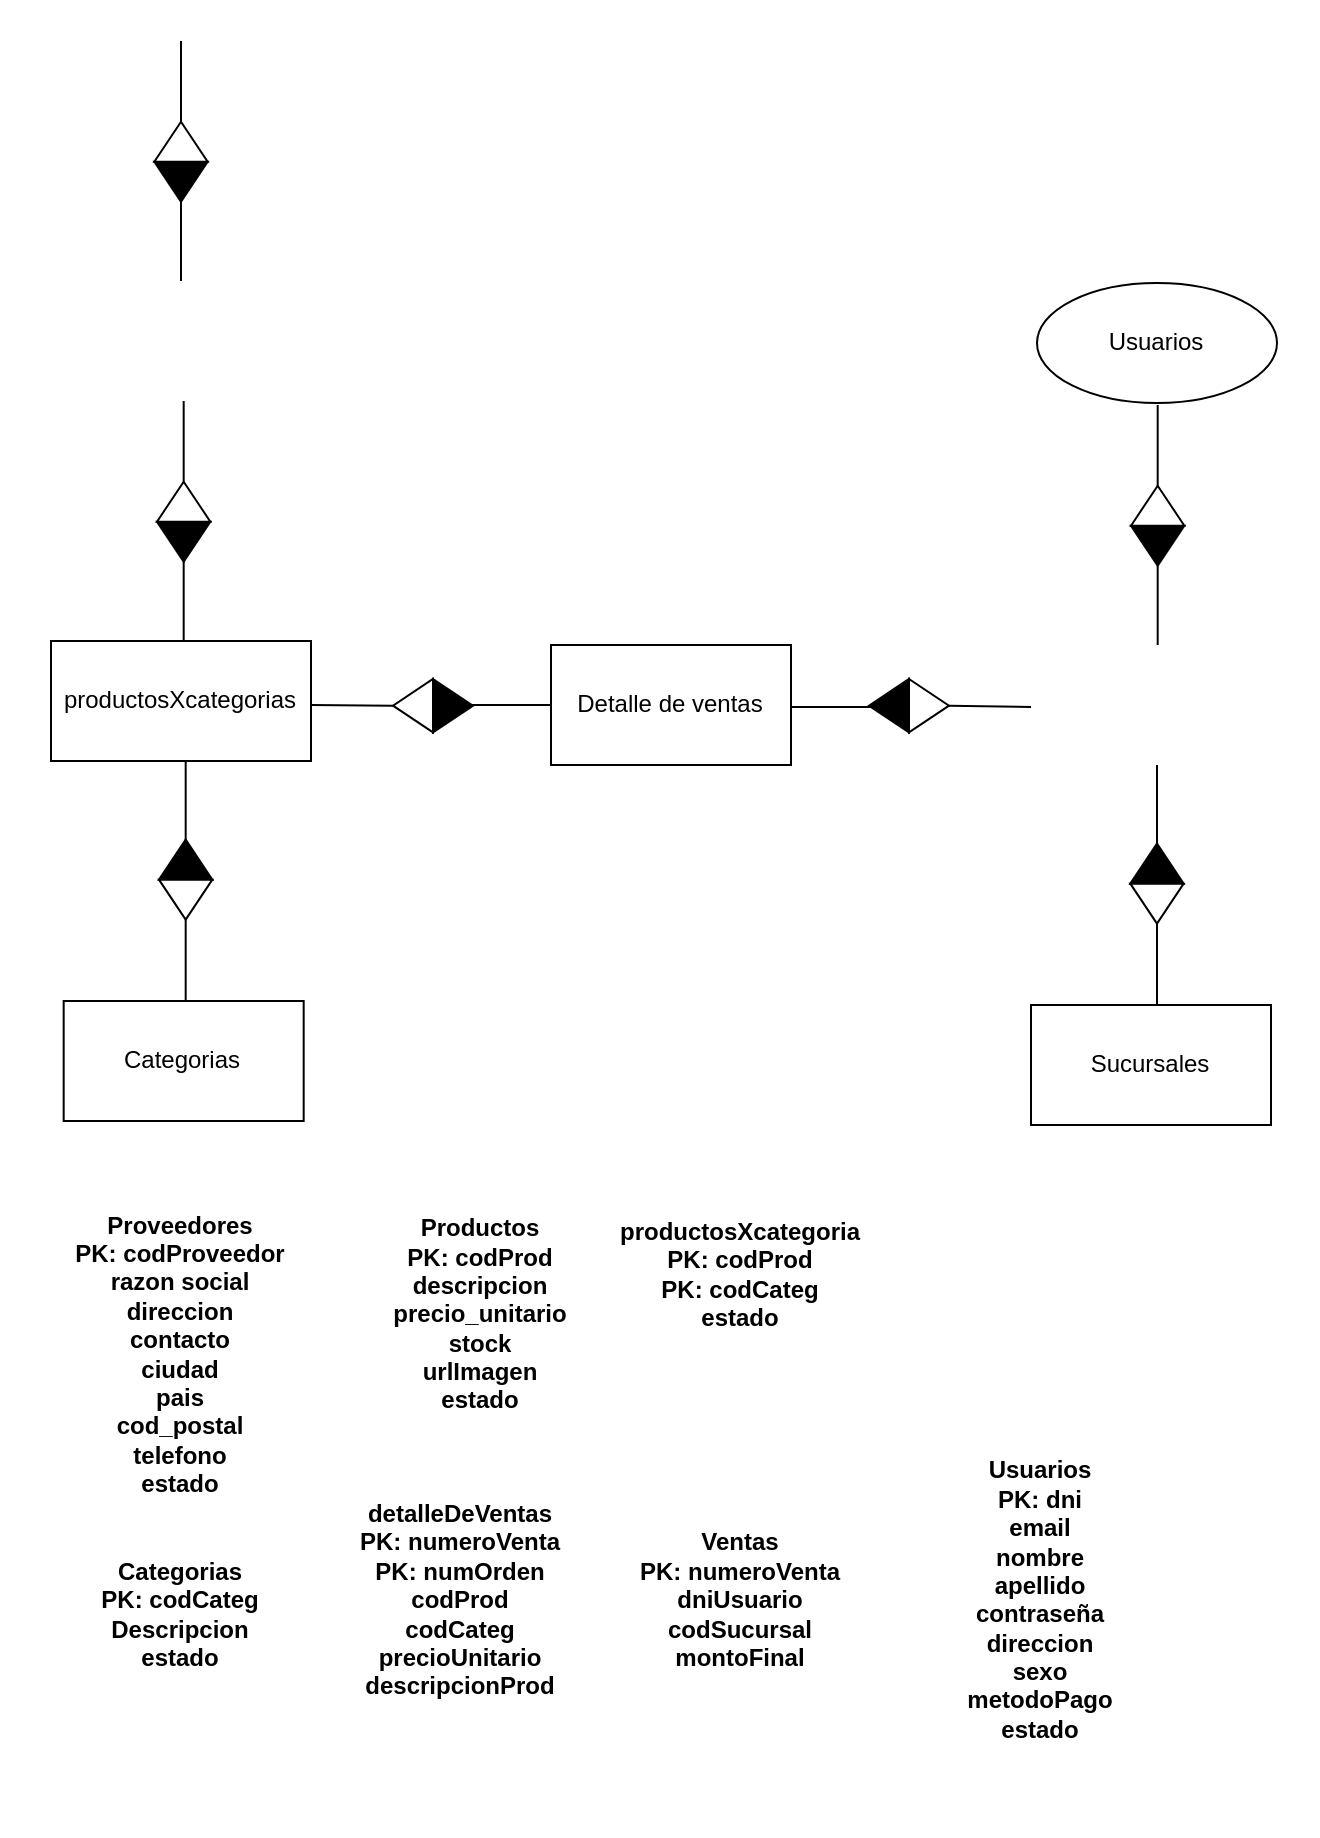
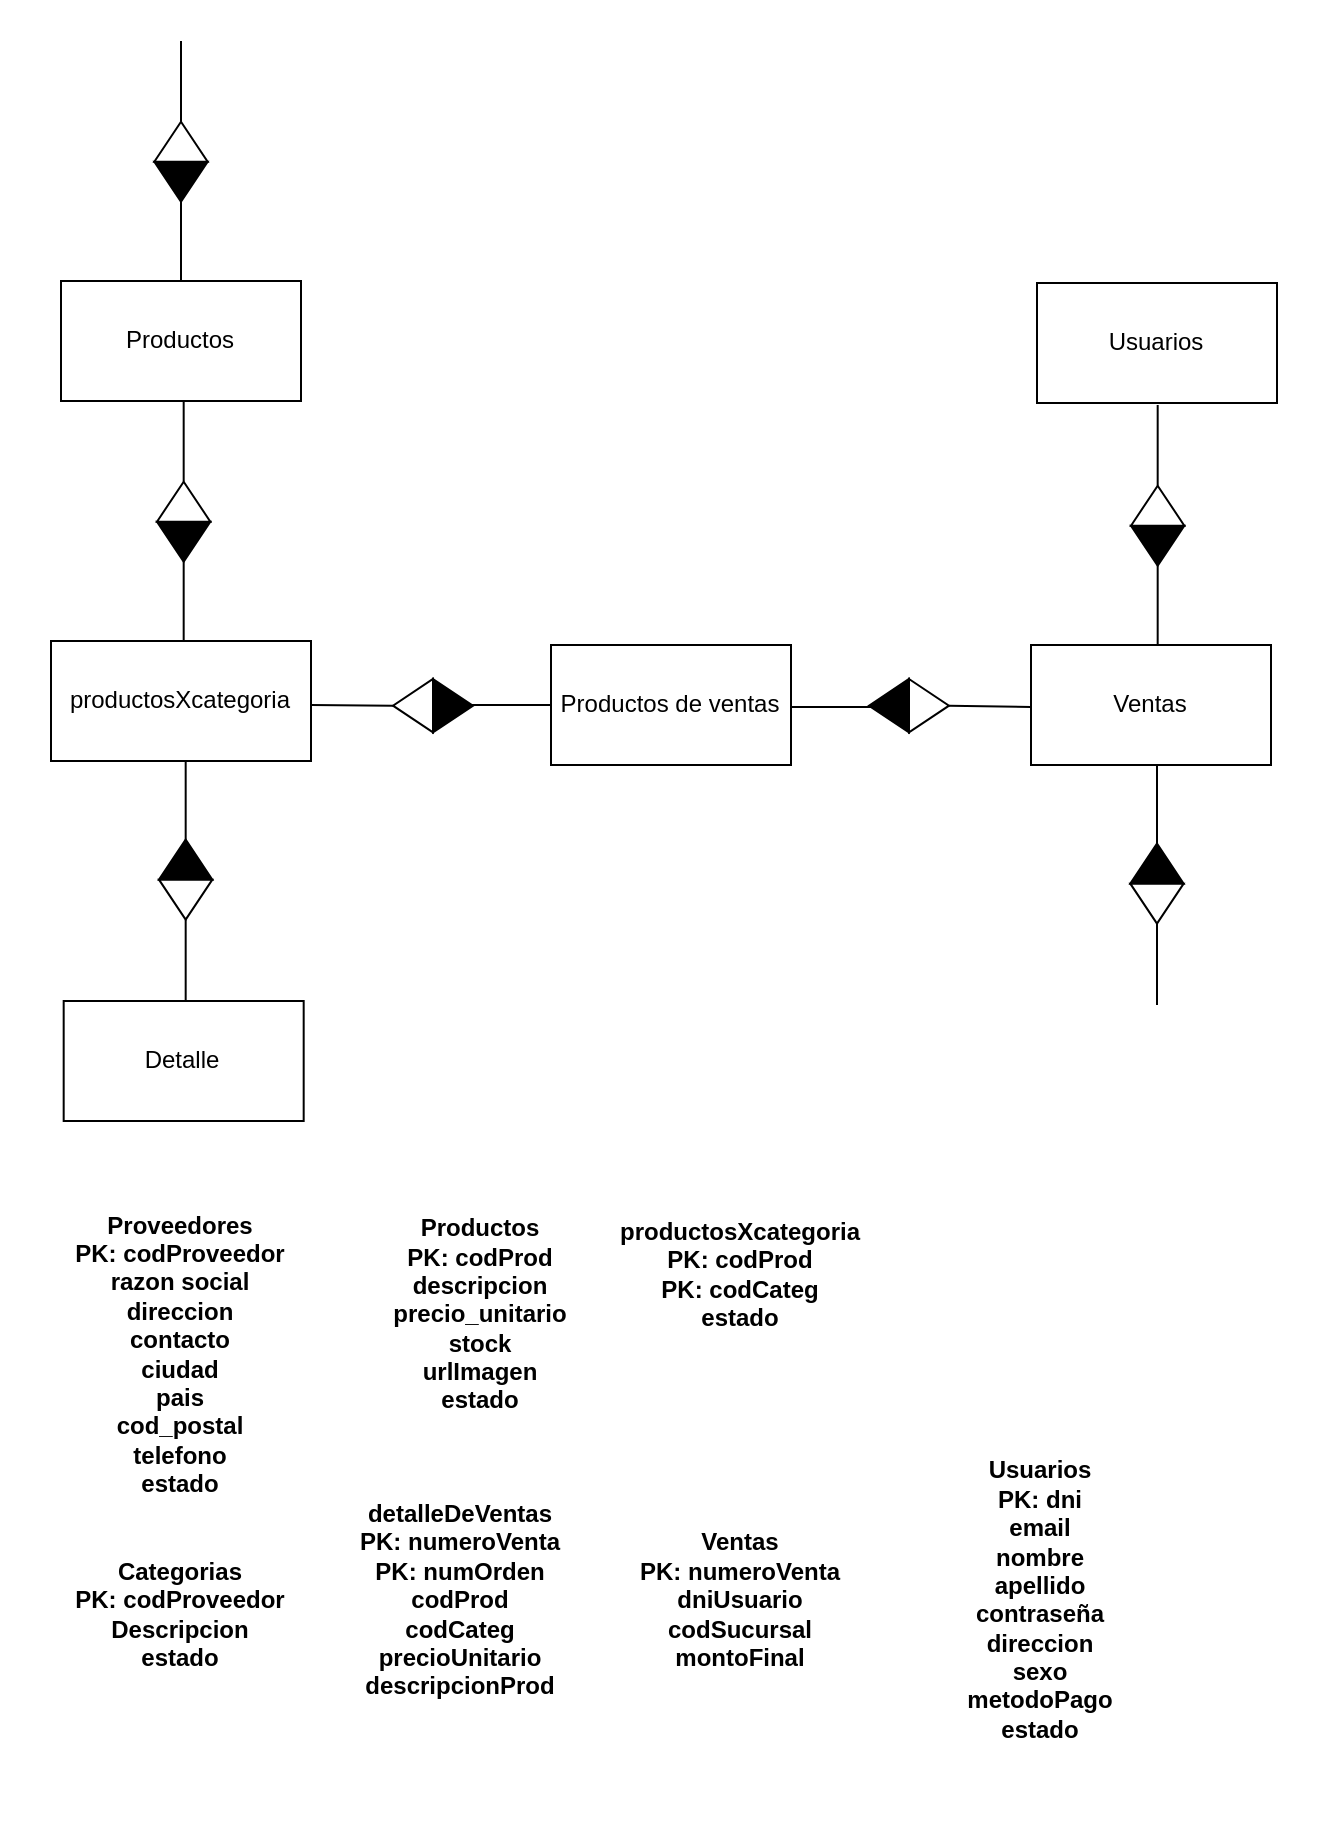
+ <mxCell id="2" value="Productos" style="rounded=0;whiteSpace=wrap;html=1;" vertex="1" parent="1"><mxGeometry x="30" y="140" width="120" height="60" as="geometry" /></mxCell>
- <mxCell id="33" value="Usuarios" style="ellipse;whiteSpace=wrap;html=1;" vertex="1" parent="32"><mxGeometry x="362.66" width="120" height="60" as="geometry" /></mxCell>
+ <mxCell id="33" value="Usuarios" style="rounded=0;whiteSpace=wrap;html=1;" vertex="1" parent="32"><mxGeometry x="362.66" width="120" height="60" as="geometry" /></mxCell>
- <mxCell id="20" value="productosXcategorias" style="rounded=0;whiteSpace=wrap;html=1;fillColor=#FFFFFF;" vertex="1" parent="1"><mxGeometry x="25" y="320" width="130" height="60" as="geometry" /></mxCell>
+ <mxCell id="20" value="productosXcategoria" style="rounded=0;whiteSpace=wrap;html=1;fillColor=#FFFFFF;" vertex="1" parent="1"><mxGeometry x="25" y="320" width="130" height="60" as="geometry" /></mxCell>
- <mxCell id="41" value="Detalle de ventas" style="rounded=0;whiteSpace=wrap;html=1;" vertex="1" parent="40"><mxGeometry y="120" width="120" height="60" as="geometry" /></mxCell>
+ <mxCell id="41" value="Productos de ventas" style="rounded=0;whiteSpace=wrap;html=1;" vertex="1" parent="40"><mxGeometry y="120" width="120" height="60" as="geometry" /></mxCell>
+ <mxCell id="42" value="Ventas" style="rounded=0;whiteSpace=wrap;html=1;" vertex="1" parent="40"><mxGeometry x="240" y="120" width="120" height="60" as="geometry" /></mxCell>
- <mxCell id="23" value="Categorias" style="rounded=0;whiteSpace=wrap;html=1;" vertex="1" parent="22"><mxGeometry y="120" width="120" height="60" as="geometry" /></mxCell>
+ <mxCell id="23" value="Detalle" style="rounded=0;whiteSpace=wrap;html=1;" vertex="1" parent="22"><mxGeometry y="120" width="120" height="60" as="geometry" /></mxCell>
- <mxCell id="55" value="Sucursales" style="rounded=0;whiteSpace=wrap;html=1;fillColor=#FFFFFF;" vertex="1" parent="40"><mxGeometry x="240.0" y="300" width="120" height="60" as="geometry" /></mxCell>
- <mxCell id="63" value="&lt;b&gt;Categorias&lt;br&gt;PK: codCateg&lt;br&gt;Descripcion&lt;br&gt;estado&lt;br&gt;&lt;/b&gt;" style="text;html=1;strokeColor=none;fillColor=none;align=center;verticalAlign=middle;whiteSpace=wrap;rounded=0;" vertex="1" parent="1"><mxGeometry x="20" y="717" width="140" height="180" as="geometry" /></mxCell>
+ <mxCell id="63" value="&lt;b&gt;Categorias&lt;br&gt;PK: codProveedor&lt;br&gt;Descripcion&lt;br&gt;estado&lt;br&gt;&lt;/b&gt;" style="text;html=1;strokeColor=none;fillColor=none;align=center;verticalAlign=middle;whiteSpace=wrap;rounded=0;" vertex="1" parent="1"><mxGeometry x="20" y="717" width="140" height="180" as="geometry" /></mxCell>
